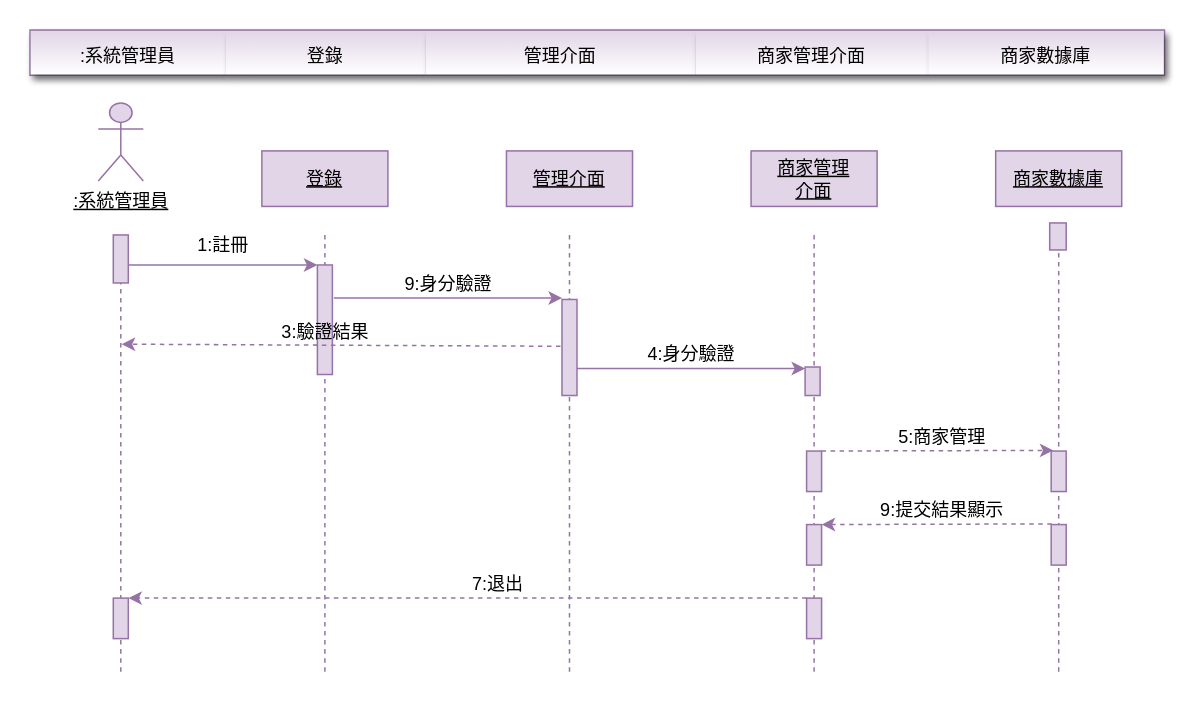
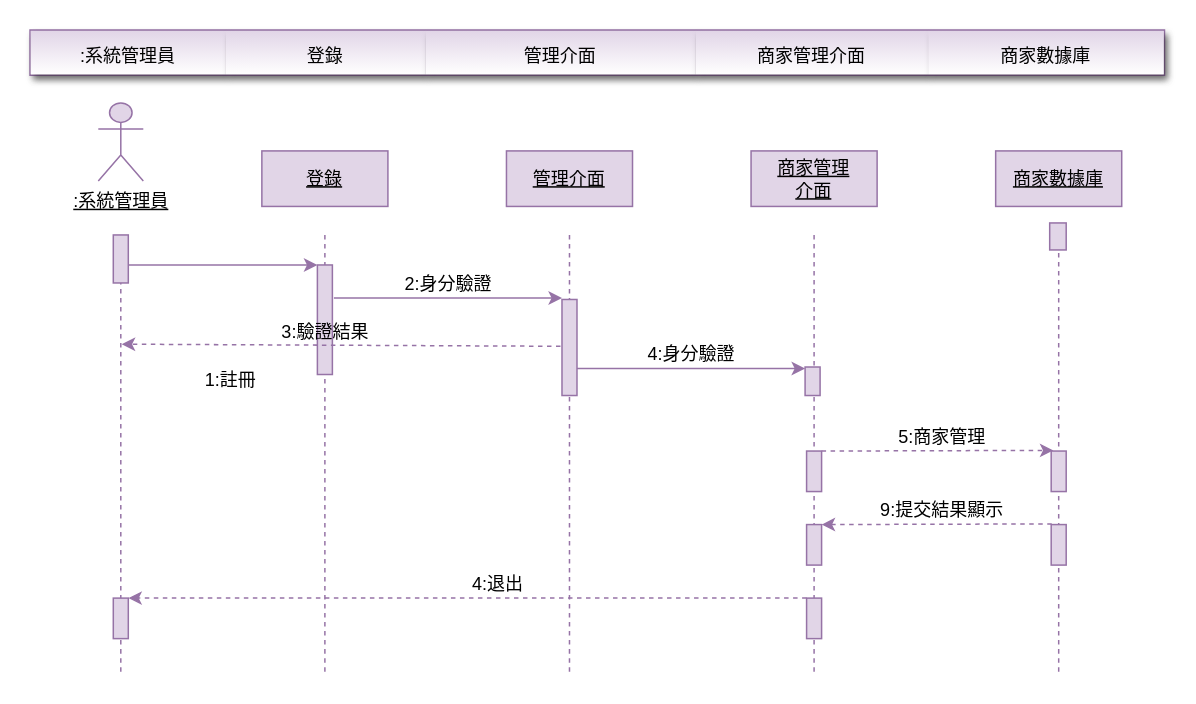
- <mxCell id="14" value="1:註冊" style="text;html=1;align=center;verticalAlign=middle;resizable=0;points=[];autosize=1;labelBackgroundColor=none;" vertex="1" parent="1"><mxGeometry x="122" y="150" width="52" height="26" as="geometry" /></mxCell>
+ <mxCell id="14" value="1:註冊" style="text;html=1;align=center;verticalAlign=middle;resizable=0;points=[];autosize=1;labelBackgroundColor=none;" vertex="1" parent="1"><mxGeometry x="127" y="240" width="52" height="26" as="geometry" /></mxCell>
- <mxCell id="17" value="9:身分驗證" style="text;html=1;align=center;verticalAlign=middle;resizable=0;points=[];autosize=1;labelBackgroundColor=none;" vertex="1" parent="1"><mxGeometry x="260" y="176" width="76" height="26" as="geometry" /></mxCell>
+ <mxCell id="17" value="2:身分驗證" style="text;html=1;align=center;verticalAlign=middle;resizable=0;points=[];autosize=1;labelBackgroundColor=none;" vertex="1" parent="1"><mxGeometry x="260" y="176" width="76" height="26" as="geometry" /></mxCell>
- <mxCell id="24" value="7:退出" style="text;html=1;align=center;verticalAlign=middle;resizable=0;points=[];autosize=1;labelBackgroundColor=none;" vertex="1" parent="1"><mxGeometry x="305" y="376" width="52" height="26" as="geometry" /></mxCell>
+ <mxCell id="24" value="4:退出" style="text;html=1;align=center;verticalAlign=middle;resizable=0;points=[];autosize=1;labelBackgroundColor=none;" vertex="1" parent="1"><mxGeometry x="305" y="376" width="52" height="26" as="geometry" /></mxCell>
